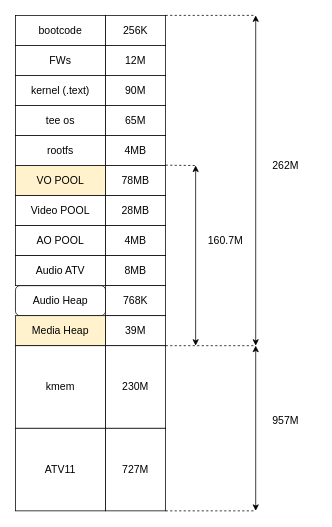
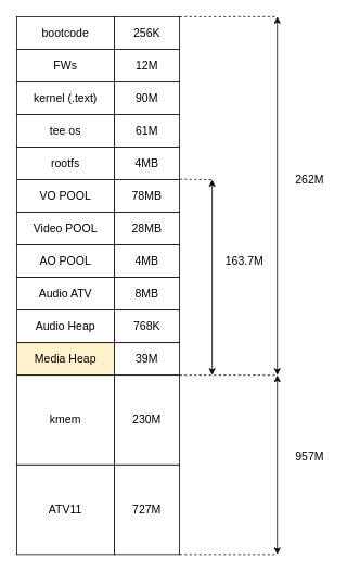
- <mxCell id="9" value="65M" style="rounded=0;whiteSpace=wrap;html=1;fontSize=14;" vertex="1" parent="1"><mxGeometry x="140" y="140" width="80" height="40" as="geometry" /></mxCell>
+ <mxCell id="9" value="61M" style="rounded=0;whiteSpace=wrap;html=1;fontSize=14;" vertex="1" parent="1"><mxGeometry x="140" y="140" width="80" height="40" as="geometry" /></mxCell>
- <mxCell id="10" value="VO POOL" style="rounded=0;whiteSpace=wrap;html=1;fontSize=14;fillColor=#fff2cc;" vertex="1" parent="1"><mxGeometry x="20" y="220" width="120" height="40" as="geometry" /></mxCell>
+ <mxCell id="10" value="VO POOL" style="rounded=0;whiteSpace=wrap;html=1;fontSize=14;" vertex="1" parent="1"><mxGeometry x="20" y="220" width="120" height="40" as="geometry" /></mxCell>
- <mxCell id="25" value="160.7M" style="text;html=1;strokeColor=none;fillColor=none;align=center;verticalAlign=middle;whiteSpace=wrap;rounded=0;fontSize=14;" vertex="1" parent="1"><mxGeometry x="260" y="300" width="80" height="40" as="geometry" /></mxCell>
+ <mxCell id="25" value="163.7M" style="text;html=1;strokeColor=none;fillColor=none;align=center;verticalAlign=middle;whiteSpace=wrap;rounded=0;fontSize=14;" vertex="1" parent="1"><mxGeometry x="260" y="300" width="80" height="40" as="geometry" /></mxCell>
- <mxCell id="14" value="Audio Heap" style="whiteSpace=wrap;html=1;fontSize=14;rounded=1;" vertex="1" parent="1"><mxGeometry x="20" y="380" width="120" height="40" as="geometry" /></mxCell>
+ <mxCell id="14" value="Audio Heap" style="rounded=0;whiteSpace=wrap;html=1;fontSize=14;" vertex="1" parent="1"><mxGeometry x="20" y="380" width="120" height="40" as="geometry" /></mxCell>
